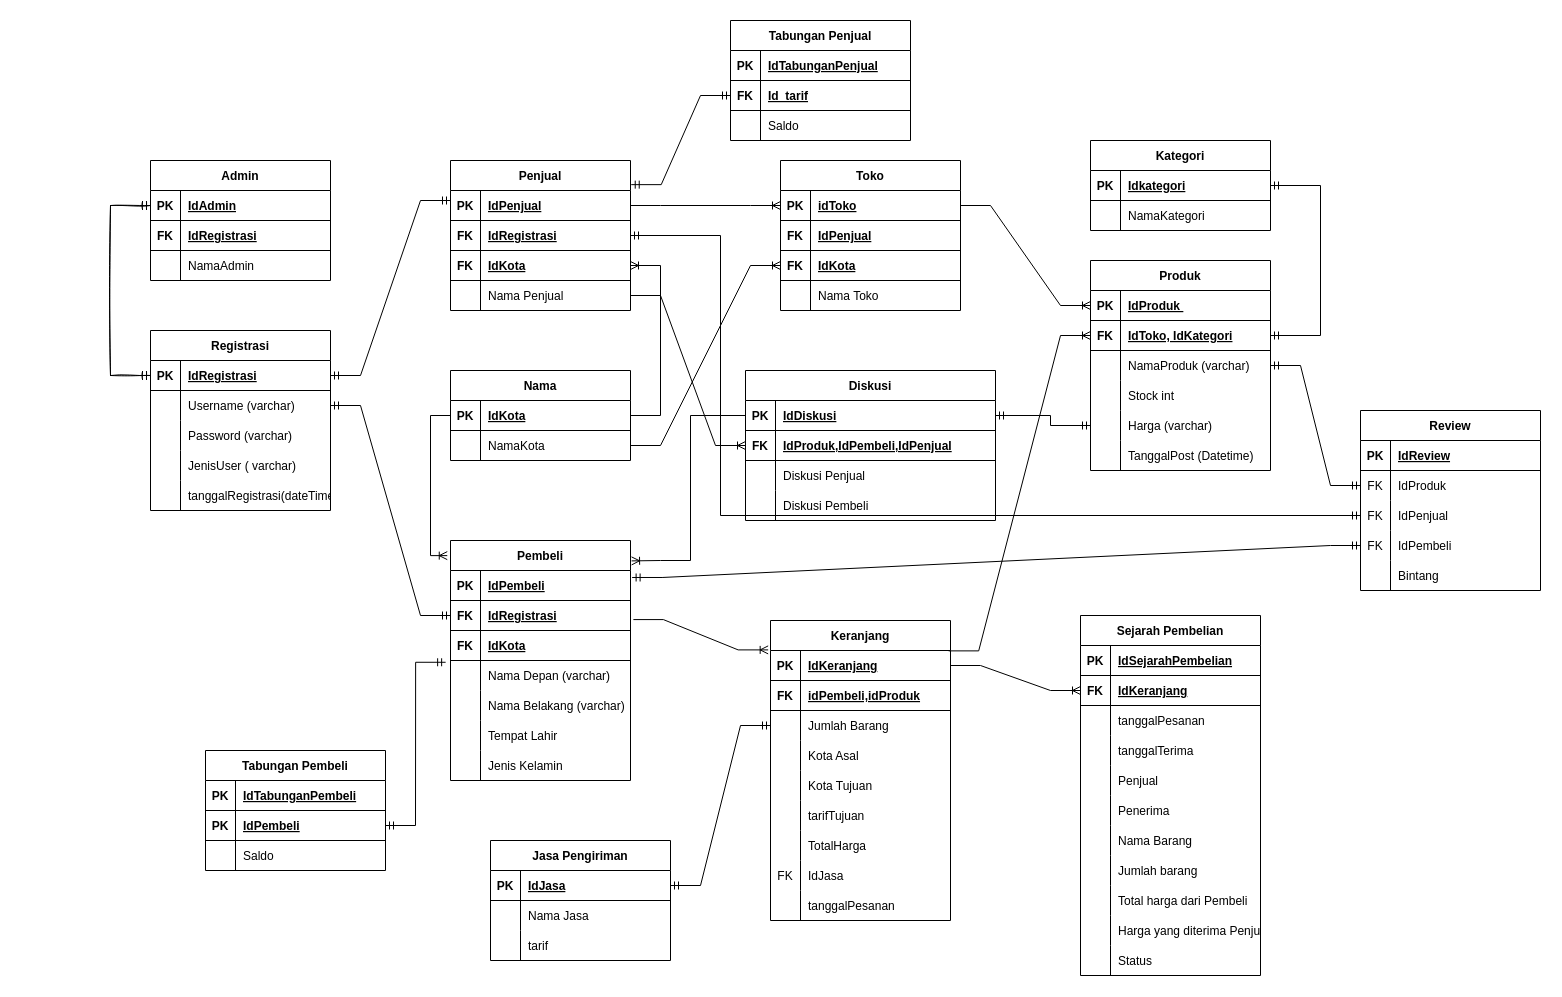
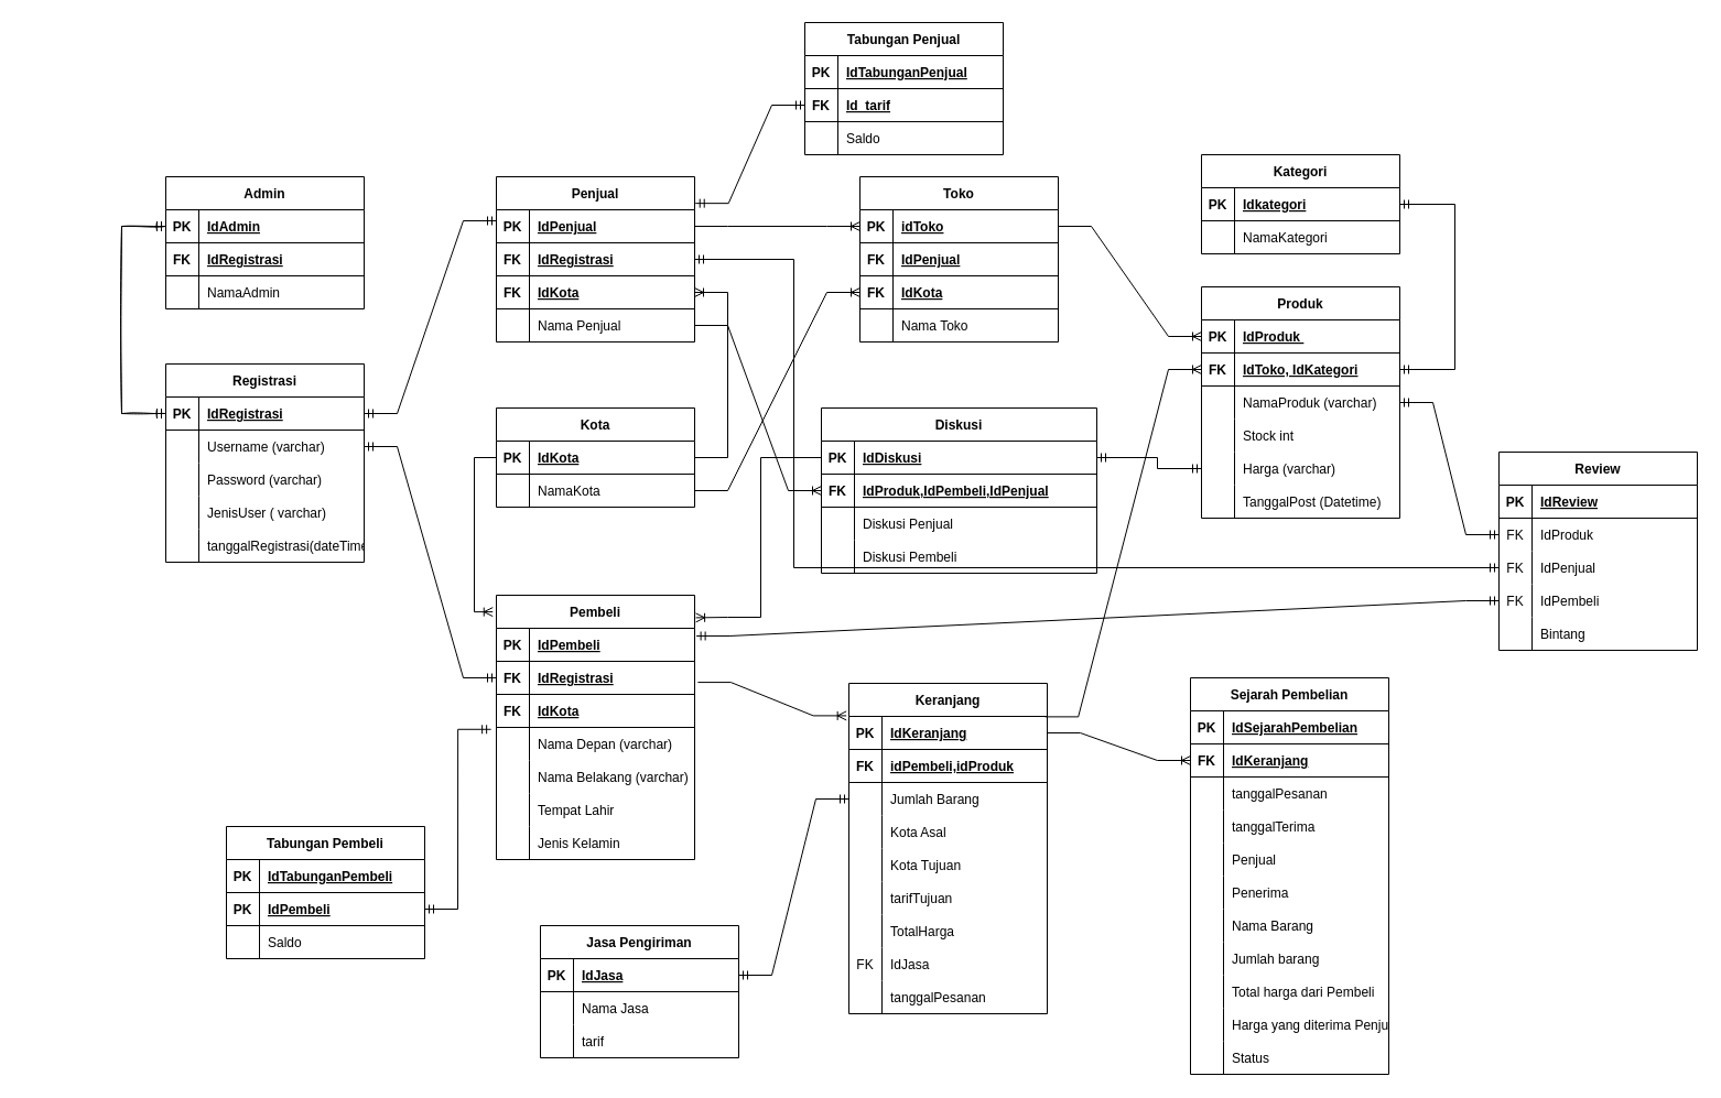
- <mxCell id="221" value="Nama" style="shape=table;startSize=30;container=1;collapsible=1;childLayout=tableLayout;fixedRows=1;rowLines=0;fontStyle=1;align=center;resizeLast=1;sketch=0;" parent="1" vertex="1"><mxGeometry x="450" y="370" width="180" height="90" as="geometry" /></mxCell>
+ <mxCell id="221" value="Kota" style="shape=table;startSize=30;container=1;collapsible=1;childLayout=tableLayout;fixedRows=1;rowLines=0;fontStyle=1;align=center;resizeLast=1;sketch=0;" parent="1" vertex="1"><mxGeometry x="450" y="370" width="180" height="90" as="geometry" /></mxCell>
